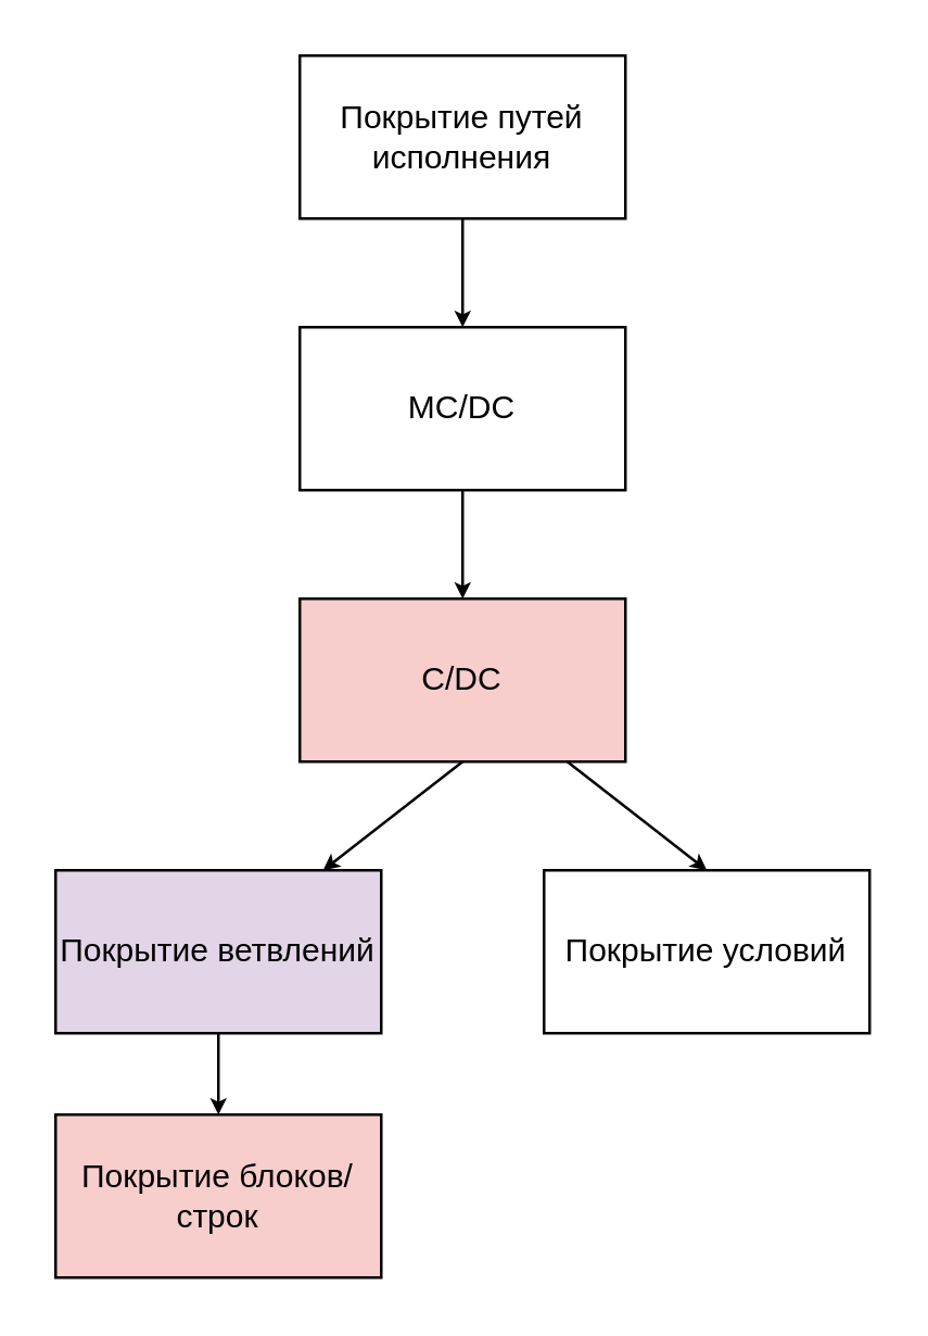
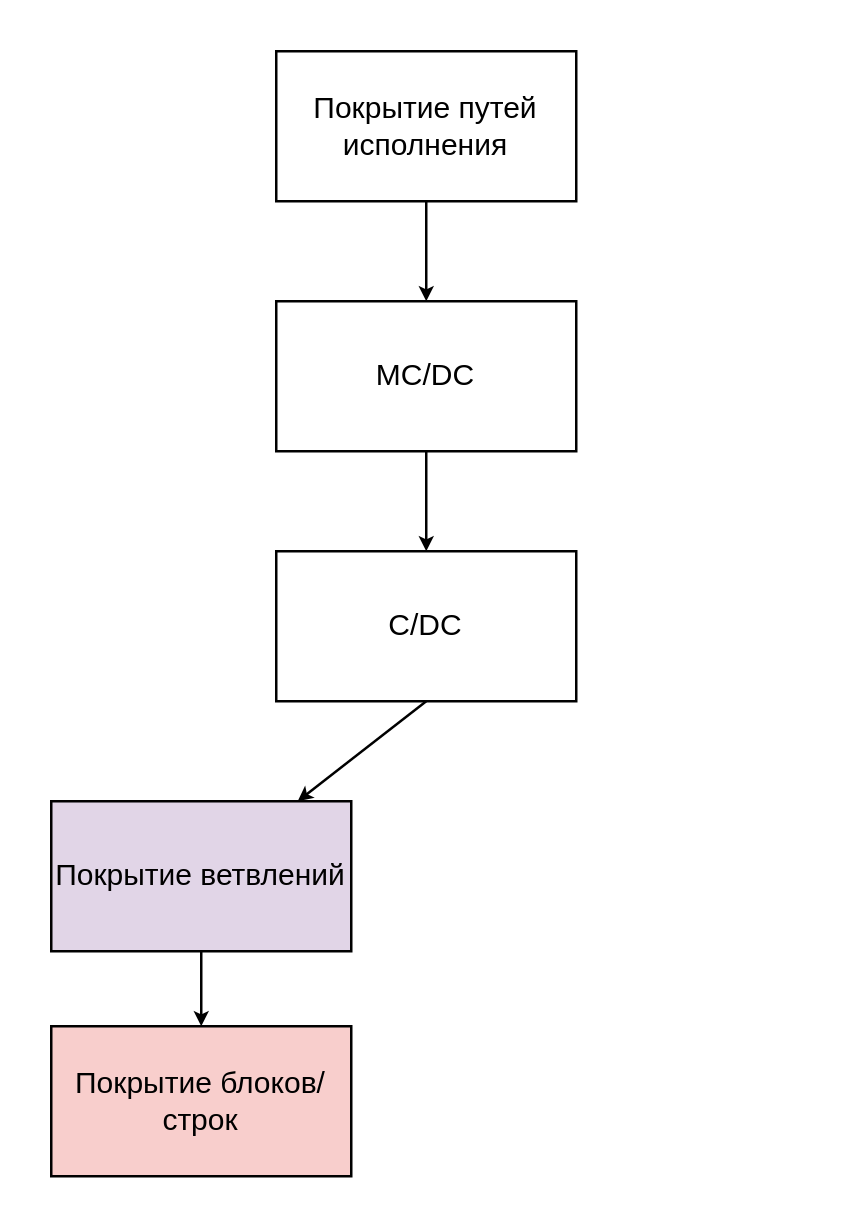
- <mxCell id="8" value="C/DC" style="rounded=0;whiteSpace=wrap;html=1;fillColor=#f8cecc;" vertex="1" parent="1"><mxGeometry x="110" y="220" width="120" height="60" as="geometry" /></mxCell>
+ <mxCell id="8" value="C/DC" style="rounded=0;whiteSpace=wrap;html=1;" vertex="1" parent="1"><mxGeometry x="110" y="220" width="120" height="60" as="geometry" /></mxCell>
- <mxCell id="7" style="edgeStyle=none;rounded=0;orthogonalLoop=1;jettySize=auto;html=1;entryX=0.5;entryY=0;entryDx=0;entryDy=0;endSize=3;" edge="1" parent="1" source="8" target="12"><mxGeometry relative="1" as="geometry" /></mxCell>
- <mxCell id="12" value="Покрытие условий" style="rounded=0;whiteSpace=wrap;html=1;" vertex="1" parent="1"><mxGeometry x="200" y="320" width="120" height="60" as="geometry" /></mxCell>
